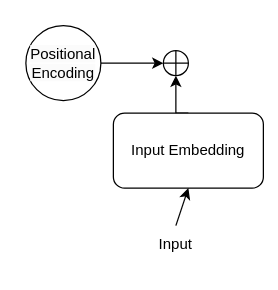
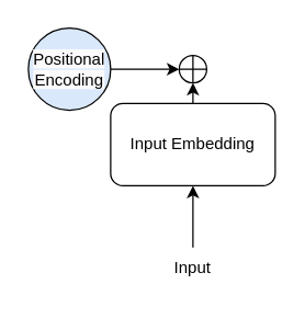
- <mxCell id="8" value="&lt;span style=&quot;color: rgb(0, 0, 0); font-family: Helvetica; font-size: 12px; font-style: normal; font-variant-ligatures: normal; font-variant-caps: normal; font-weight: 400; letter-spacing: normal; orphans: 2; text-align: center; text-indent: 0px; text-transform: none; widows: 2; word-spacing: 0px; -webkit-text-stroke-width: 0px; white-space: normal; background-color: rgb(251, 251, 251); text-decoration-thickness: initial; text-decoration-style: initial; text-decoration-color: initial; display: inline !important; float: none;&quot;&gt;Positional&lt;/span&gt;&lt;div style=&quot;forced-color-adjust: none; color: rgb(0, 0, 0); font-family: Helvetica; font-size: 12px; font-style: normal; font-variant-ligatures: normal; font-variant-caps: normal; font-weight: 400; letter-spacing: normal; orphans: 2; text-align: center; text-indent: 0px; text-transform: none; widows: 2; word-spacing: 0px; -webkit-text-stroke-width: 0px; white-space: normal; background-color: rgb(251, 251, 251); text-decoration-thickness: initial; text-decoration-style: initial; text-decoration-color: initial;&quot;&gt;Encoding&lt;/div&gt;" style="ellipse;whiteSpace=wrap;html=1;aspect=fixed;" vertex="1" parent="1"><mxGeometry x="20" y="20" width="60" height="60" as="geometry" /></mxCell>
+ <mxCell id="8" value="&lt;span style=&quot;color: rgb(0, 0, 0); font-family: Helvetica; font-size: 12px; font-style: normal; font-variant-ligatures: normal; font-variant-caps: normal; font-weight: 400; letter-spacing: normal; orphans: 2; text-align: center; text-indent: 0px; text-transform: none; widows: 2; word-spacing: 0px; -webkit-text-stroke-width: 0px; white-space: normal; background-color: rgb(251, 251, 251); text-decoration-thickness: initial; text-decoration-style: initial; text-decoration-color: initial; display: inline !important; float: none;&quot;&gt;Positional&lt;/span&gt;&lt;div style=&quot;forced-color-adjust: none; color: rgb(0, 0, 0); font-family: Helvetica; font-size: 12px; font-style: normal; font-variant-ligatures: normal; font-variant-caps: normal; font-weight: 400; letter-spacing: normal; orphans: 2; text-align: center; text-indent: 0px; text-transform: none; widows: 2; word-spacing: 0px; -webkit-text-stroke-width: 0px; white-space: normal; background-color: rgb(251, 251, 251); text-decoration-thickness: initial; text-decoration-style: initial; text-decoration-color: initial;&quot;&gt;Encoding&lt;/div&gt;" style="ellipse;whiteSpace=wrap;html=1;aspect=fixed;fillColor=#dae8fc;" vertex="1" parent="1"><mxGeometry x="20" y="20" width="60" height="60" as="geometry" /></mxCell>
- <mxCell id="3" value="Input Embedding" style="rounded=1;whiteSpace=wrap;html=1;" vertex="1" parent="1"><mxGeometry x="90" y="90" width="120" height="60" as="geometry" /></mxCell>
+ <mxCell id="3" value="Input Embedding" style="rounded=1;whiteSpace=wrap;html=1;" vertex="1" parent="1"><mxGeometry x="80" y="75" width="120" height="60" as="geometry" /></mxCell>
